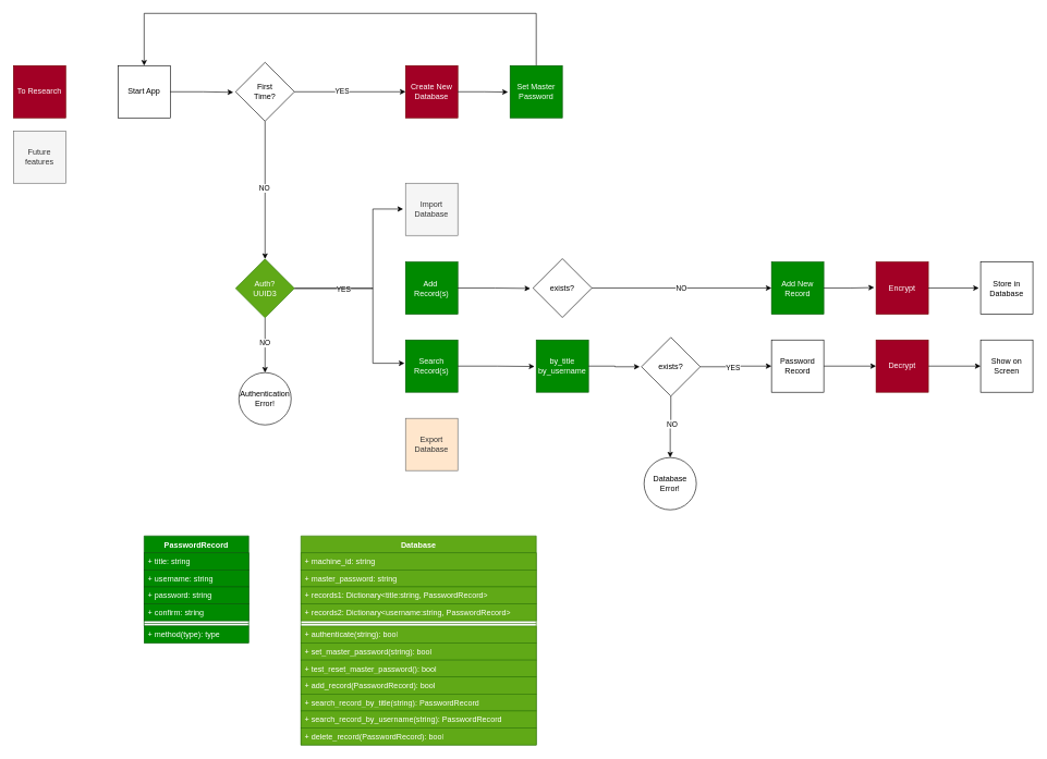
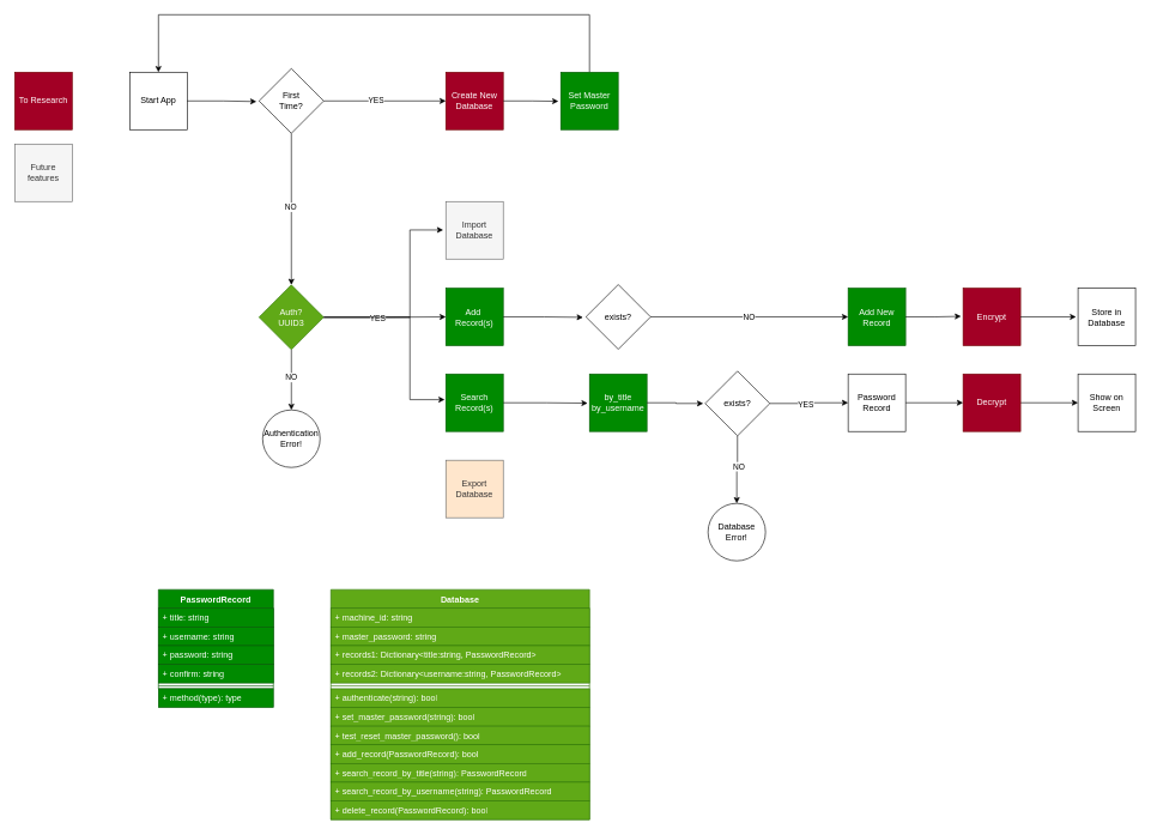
+ <mxCell id="15" style="edgeStyle=orthogonalEdgeStyle;rounded=0;orthogonalLoop=1;jettySize=auto;html=1;entryX=0;entryY=0.5;entryDx=0;entryDy=0;" parent="1" source="18" target="10" edge="1"><mxGeometry relative="1" as="geometry" /></mxCell>
